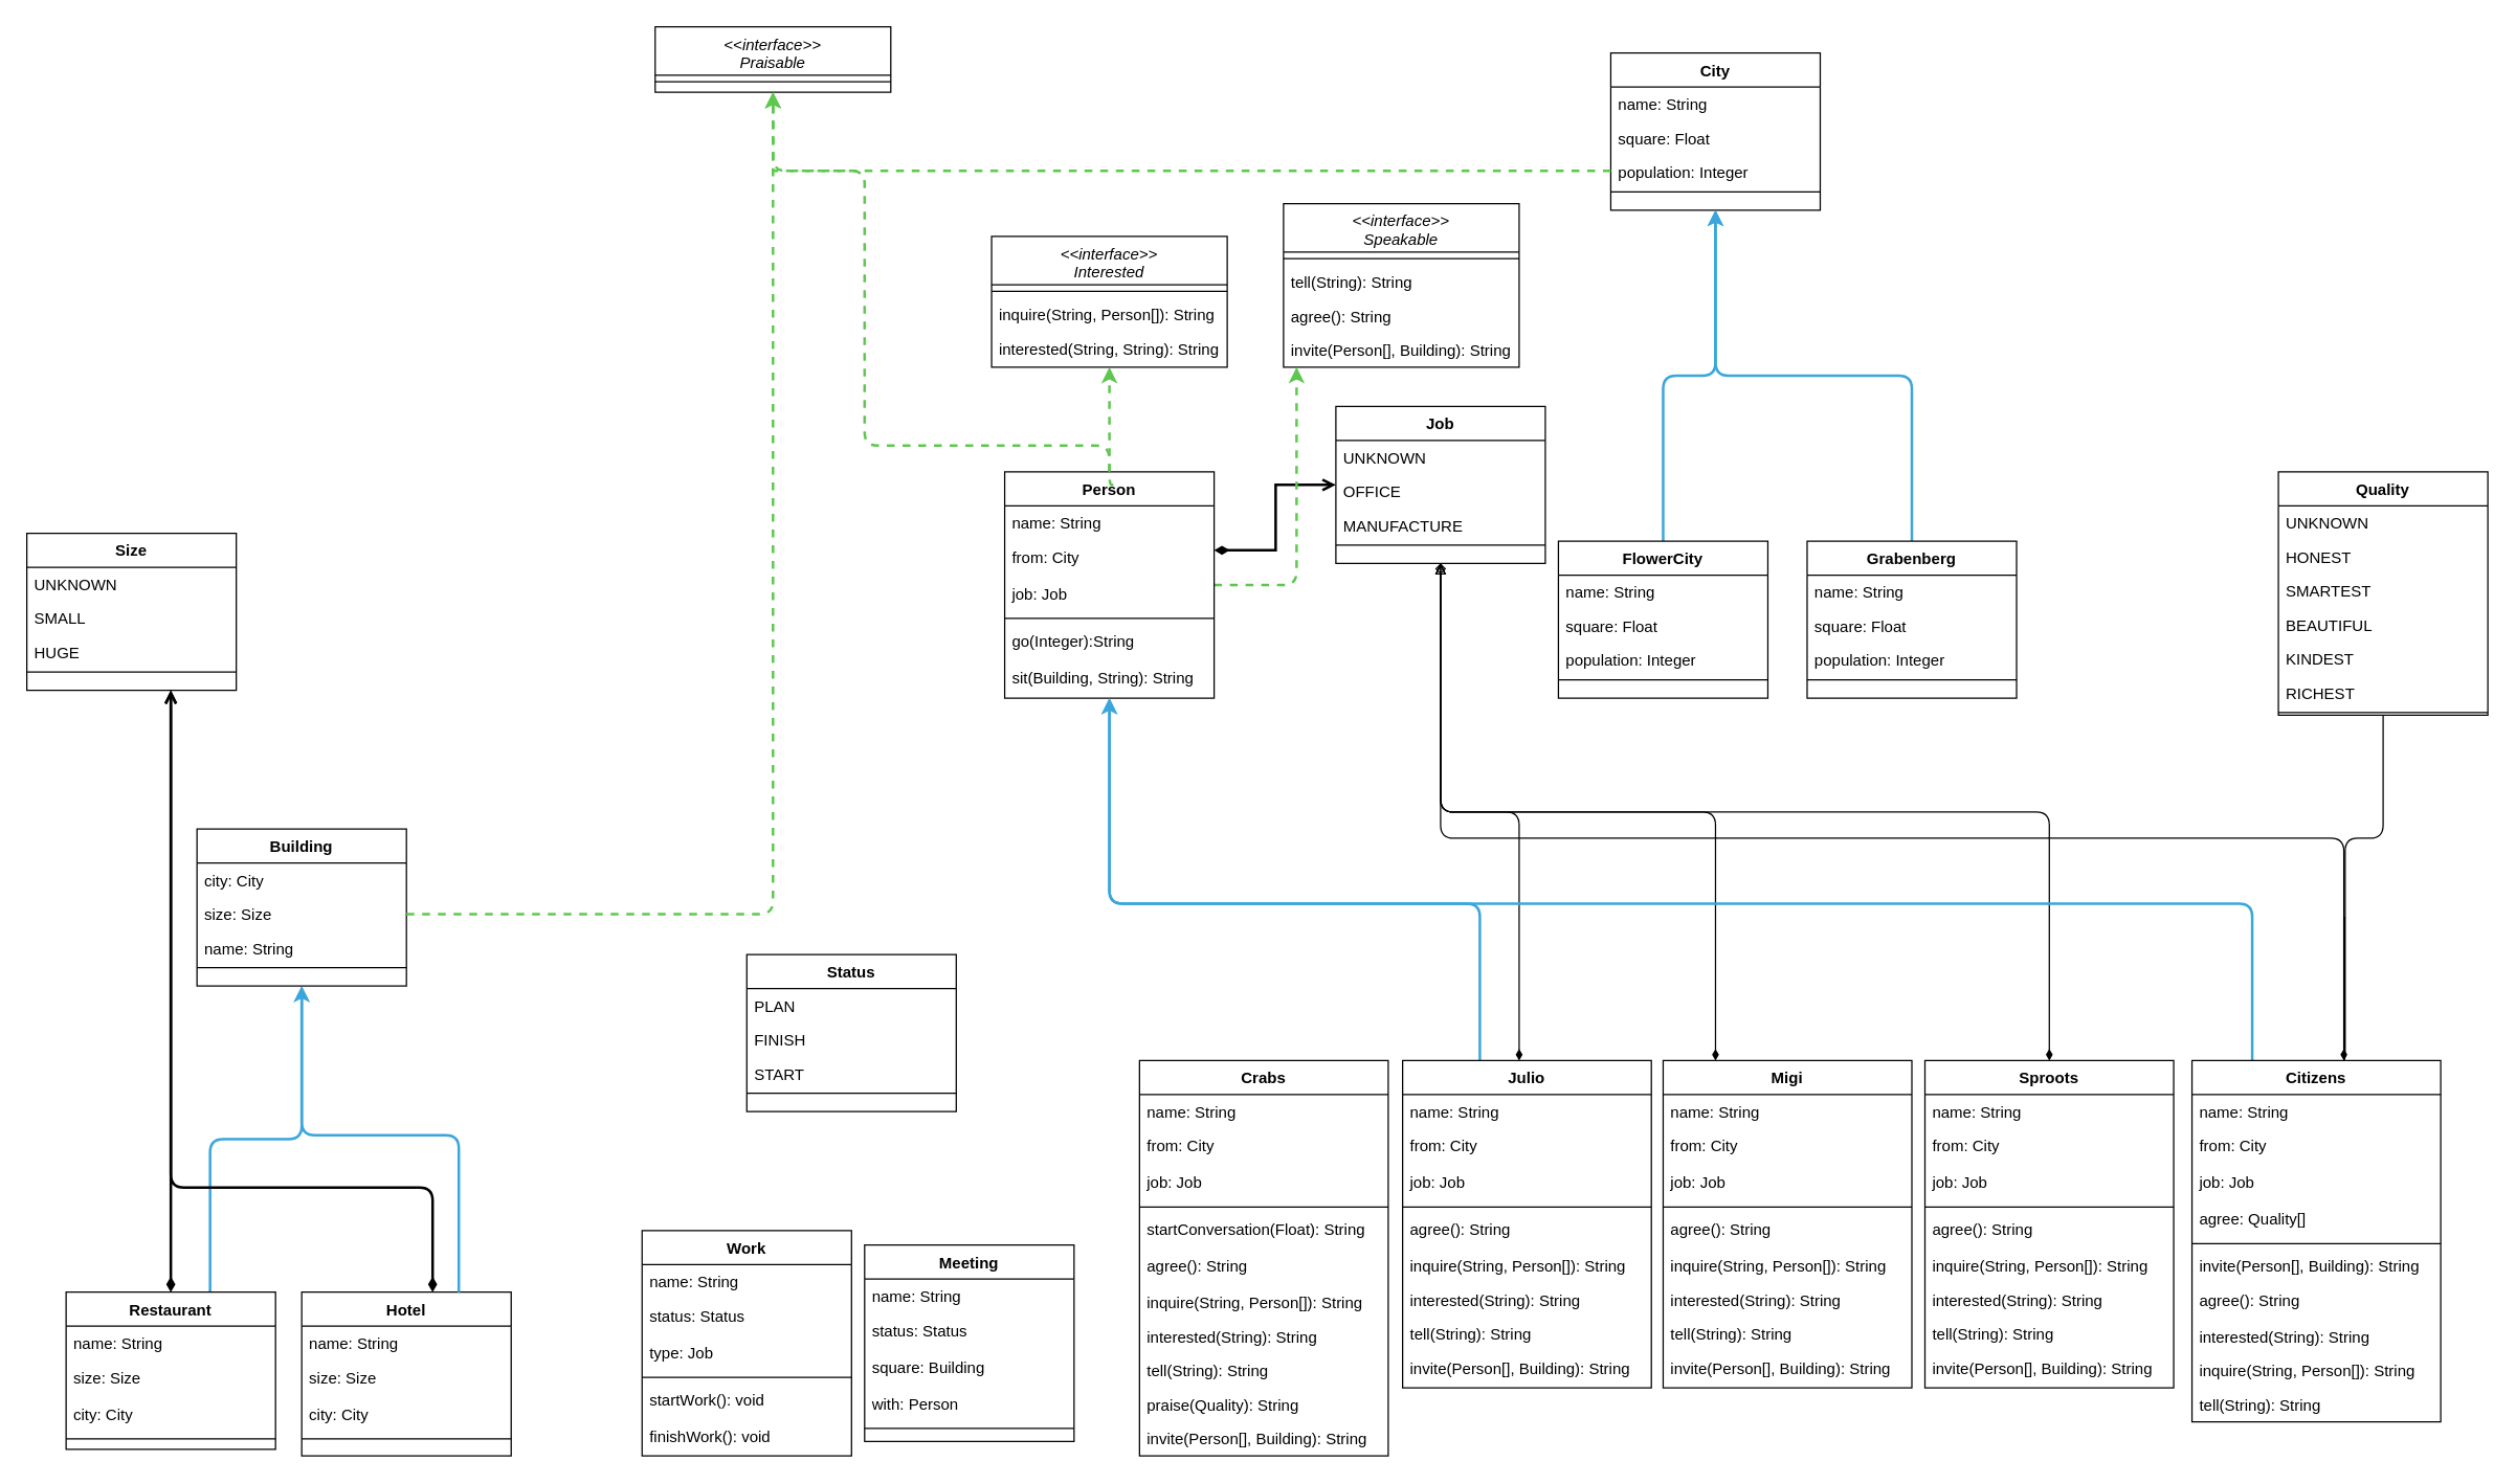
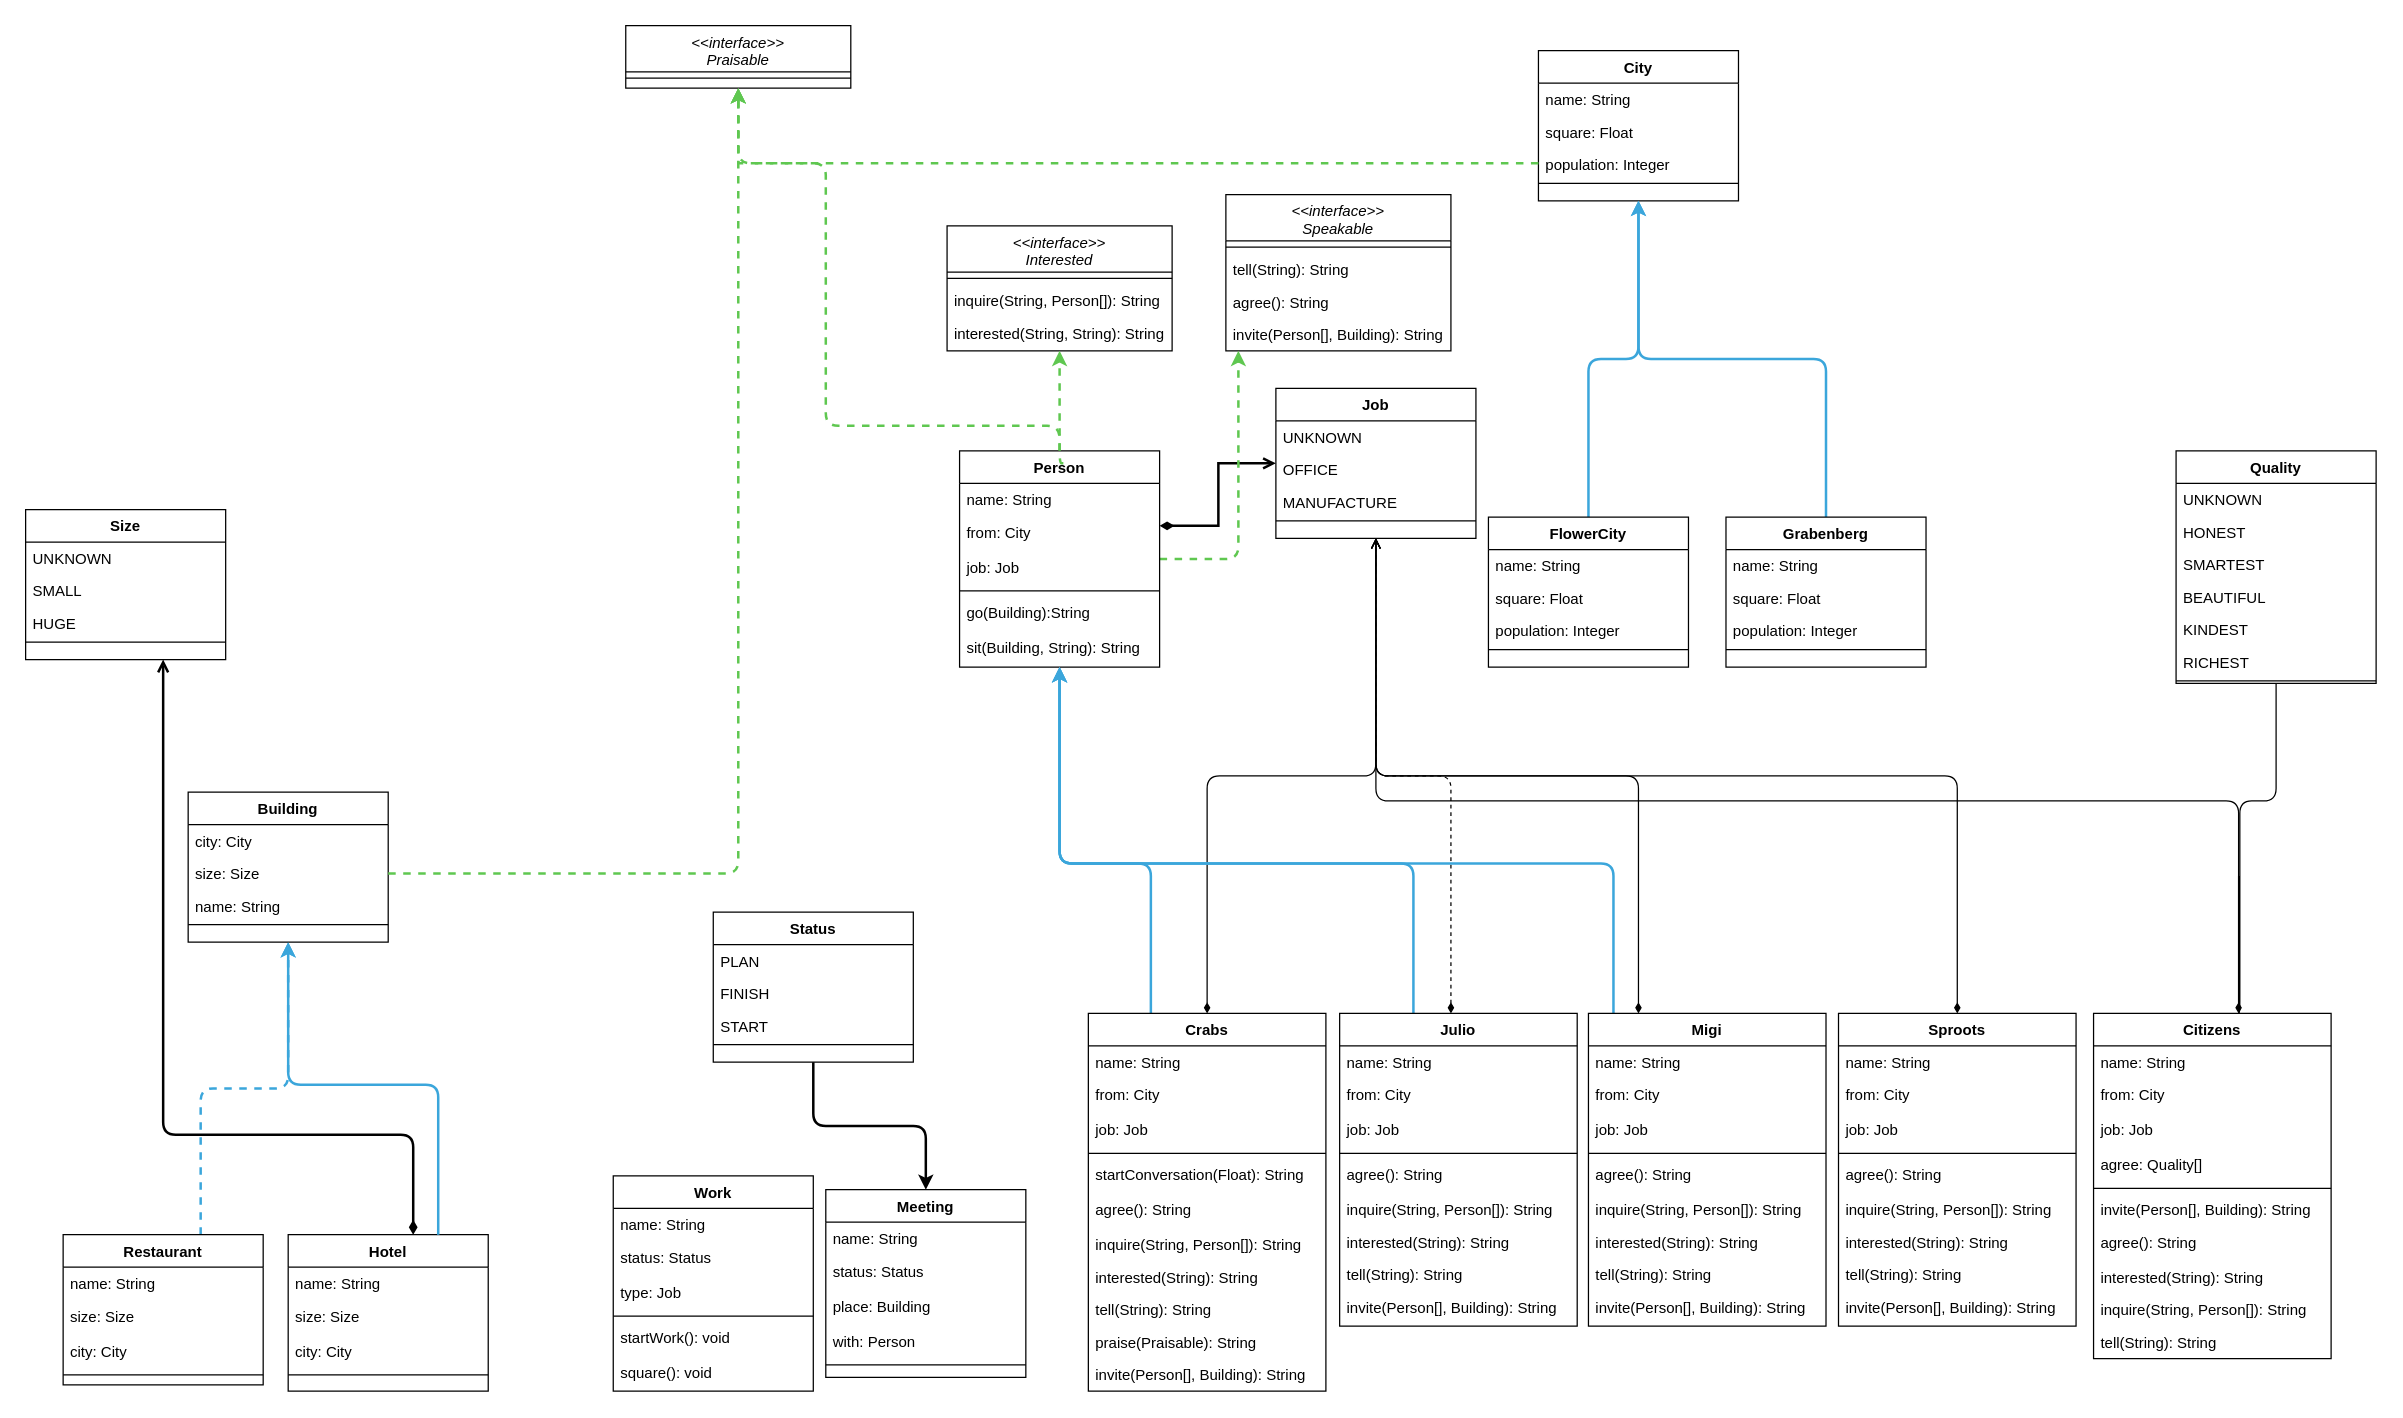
- <mxCell id="80" value="go(Integer):String " style="text;align=left;verticalAlign=top;spacingLeft=4;spacingRight=4;overflow=hidden;rotatable=0;points=[[0,0.5],[1,0.5]];portConstraint=eastwest;rounded=0;shadow=0;html=0;" vertex="1" parent="75"><mxGeometry y="116" width="160" height="28" as="geometry" /></mxCell>
+ <mxCell id="80" value="go(Building):String " style="text;align=left;verticalAlign=top;spacingLeft=4;spacingRight=4;overflow=hidden;rotatable=0;points=[[0,0.5],[1,0.5]];portConstraint=eastwest;rounded=0;shadow=0;html=0;" vertex="1" parent="75"><mxGeometry y="116" width="160" height="28" as="geometry" /></mxCell>
- <mxCell id="131" style="edgeStyle=orthogonalEdgeStyle;rounded=1;orthogonalLoop=1;jettySize=auto;html=1;endArrow=block;endFill=0;startArrow=diamondThin;startFill=1;" edge="1" parent="1" source="133" target="29"><mxGeometry relative="1" as="geometry"><Array as="points"><mxPoint x="1790" y="640" /><mxPoint x="1100" y="640" /></Array></mxGeometry></mxCell>
+ <mxCell id="131" style="edgeStyle=orthogonalEdgeStyle;rounded=1;orthogonalLoop=1;jettySize=auto;html=1;endArrow=open;endFill=0;startArrow=diamondThin;startFill=1;" edge="1" parent="1" source="133" target="29"><mxGeometry relative="1" as="geometry"><Array as="points"><mxPoint x="1790" y="640" /><mxPoint x="1100" y="640" /></Array></mxGeometry></mxCell>
+ <mxCell id="82" style="edgeStyle=orthogonalEdgeStyle;rounded=1;orthogonalLoop=1;jettySize=auto;html=1;endArrow=open;endFill=0;startArrow=diamondThin;startFill=1;" edge="1" parent="1" source="84" target="29"><mxGeometry relative="1" as="geometry" /></mxCell>
- <mxCell id="132" style="edgeStyle=orthogonalEdgeStyle;rounded=1;orthogonalLoop=1;jettySize=auto;html=1;fillColor=#dae8fc;strokeColor=#3BA6DB;strokeWidth=2;" edge="1" parent="1" source="133" target="75"><mxGeometry relative="1" as="geometry"><Array as="points"><mxPoint x="1720" y="690" /><mxPoint x="847" y="690" /></Array></mxGeometry></mxCell>
- <mxCell id="120" style="edgeStyle=orthogonalEdgeStyle;rounded=1;orthogonalLoop=1;jettySize=auto;html=1;startArrow=diamondThin;startFill=1;endArrow=diamond;endFill=0;" edge="1" parent="1" source="121" target="29"><mxGeometry relative="1" as="geometry"><Array as="points"><mxPoint x="1565" y="620" /><mxPoint x="1100" y="620" /></Array></mxGeometry></mxCell>
+ <mxCell id="120" style="edgeStyle=orthogonalEdgeStyle;rounded=1;orthogonalLoop=1;jettySize=auto;html=1;startArrow=diamondThin;startFill=1;endArrow=open;endFill=0;" edge="1" parent="1" source="121" target="29"><mxGeometry relative="1" as="geometry"><Array as="points"><mxPoint x="1565" y="620" /><mxPoint x="1100" y="620" /></Array></mxGeometry></mxCell>
- <mxCell id="96" style="edgeStyle=orthogonalEdgeStyle;rounded=1;orthogonalLoop=1;jettySize=auto;html=1;endArrow=open;endFill=0;startArrow=diamondThin;startFill=1;" edge="1" parent="1" source="98" target="29"><mxGeometry relative="1" as="geometry"><Array as="points"><mxPoint x="1160" y="620" /><mxPoint x="1100" y="620" /></Array></mxGeometry></mxCell>
+ <mxCell id="96" style="edgeStyle=orthogonalEdgeStyle;rounded=1;orthogonalLoop=1;jettySize=auto;html=1;endArrow=open;endFill=0;startArrow=diamondThin;startFill=1;dashed=1;" edge="1" parent="1" source="98" target="29"><mxGeometry relative="1" as="geometry"><Array as="points"><mxPoint x="1160" y="620" /><mxPoint x="1100" y="620" /></Array></mxGeometry></mxCell>
+ <mxCell id="83" style="edgeStyle=orthogonalEdgeStyle;rounded=1;orthogonalLoop=1;jettySize=auto;html=1;fillColor=#dae8fc;strokeColor=#3BA6DB;strokeWidth=2;" edge="1" parent="1" source="84" target="75"><mxGeometry relative="1" as="geometry"><Array as="points"><mxPoint x="920" y="690" /><mxPoint x="847" y="690" /></Array></mxGeometry></mxCell>
+ <mxCell id="109" style="edgeStyle=orthogonalEdgeStyle;rounded=1;orthogonalLoop=1;jettySize=auto;html=1;fillColor=#dae8fc;strokeColor=#3BA6DB;strokeWidth=2;" edge="1" parent="1" source="110" target="75"><mxGeometry relative="1" as="geometry"><Array as="points"><mxPoint x="1290" y="690" /><mxPoint x="847" y="690" /></Array></mxGeometry></mxCell>
- <mxCell id="7" style="edgeStyle=orthogonalEdgeStyle;rounded=1;orthogonalLoop=1;jettySize=auto;html=1;entryX=0.5;entryY=1;entryDx=0;entryDy=0;fillColor=#dae8fc;strokeColor=#3BA6DB;strokeWidth=2;" edge="1" parent="1" source="8" target="13"><mxGeometry relative="1" as="geometry"><Array as="points"><mxPoint x="160" y="870" /><mxPoint x="230" y="870" /></Array></mxGeometry></mxCell>
+ <mxCell id="7" style="edgeStyle=orthogonalEdgeStyle;rounded=1;orthogonalLoop=1;jettySize=auto;html=1;entryX=0.5;entryY=1;entryDx=0;entryDy=0;fillColor=#dae8fc;strokeColor=#3BA6DB;strokeWidth=2;dashed=1;" edge="1" parent="1" source="8" target="13"><mxGeometry relative="1" as="geometry"><Array as="points"><mxPoint x="160" y="870" /><mxPoint x="230" y="870" /></Array></mxGeometry></mxCell>
+ <mxCell id="45" style="edgeStyle=orthogonalEdgeStyle;rounded=1;orthogonalLoop=1;jettySize=auto;html=1;entryX=0.5;entryY=0;entryDx=0;entryDy=0;strokeWidth=2;" edge="1" parent="1" source="46" target="67"><mxGeometry relative="1" as="geometry" /></mxCell>
- <mxCell id="156" style="edgeStyle=orthogonalEdgeStyle;rounded=0;orthogonalLoop=1;jettySize=auto;html=1;endArrow=diamondThin;endFill=1;startArrow=open;startFill=0;strokeWidth=2;endSize=6;" edge="1" parent="1" source="2" target="8"><mxGeometry relative="1" as="geometry"><mxPoint x="90" y="627" as="sourcePoint" /><mxPoint x="90" y="707" as="targetPoint" /><Array as="points"><mxPoint x="130" y="637" /><mxPoint x="130" y="637" /></Array></mxGeometry></mxCell>
- <mxCell id="70" value="square: Building" style="text;align=left;verticalAlign=top;spacingLeft=4;spacingRight=4;overflow=hidden;rotatable=0;points=[[0,0.5],[1,0.5]];portConstraint=eastwest;rounded=0;shadow=0;html=0;" vertex="1" parent="67"><mxGeometry y="80" width="160" height="28" as="geometry" /></mxCell>
+ <mxCell id="70" value="place: Building" style="text;align=left;verticalAlign=top;spacingLeft=4;spacingRight=4;overflow=hidden;rotatable=0;points=[[0,0.5],[1,0.5]];portConstraint=eastwest;rounded=0;shadow=0;html=0;" vertex="1" parent="67"><mxGeometry y="80" width="160" height="28" as="geometry" /></mxCell>
- <mxCell id="94" value="praise(Quality): String" style="text;align=left;verticalAlign=top;spacingLeft=4;spacingRight=4;overflow=hidden;rotatable=0;points=[[0,0.5],[1,0.5]];portConstraint=eastwest;" vertex="1" parent="84"><mxGeometry y="250" width="190" height="26" as="geometry" /></mxCell>
+ <mxCell id="94" value="praise(Praisable): String" style="text;align=left;verticalAlign=top;spacingLeft=4;spacingRight=4;overflow=hidden;rotatable=0;points=[[0,0.5],[1,0.5]];portConstraint=eastwest;" vertex="1" parent="84"><mxGeometry y="250" width="190" height="26" as="geometry" /></mxCell>
- <mxCell id="66" value="finishWork(): void" style="text;align=left;verticalAlign=top;spacingLeft=4;spacingRight=4;overflow=hidden;rotatable=0;points=[[0,0.5],[1,0.5]];portConstraint=eastwest;rounded=0;shadow=0;html=0;" vertex="1" parent="60"><mxGeometry y="144" width="160" height="28" as="geometry" /></mxCell>
+ <mxCell id="66" value="square(): void" style="text;align=left;verticalAlign=top;spacingLeft=4;spacingRight=4;overflow=hidden;rotatable=0;points=[[0,0.5],[1,0.5]];portConstraint=eastwest;rounded=0;shadow=0;html=0;" vertex="1" parent="60"><mxGeometry y="144" width="160" height="28" as="geometry" /></mxCell>
